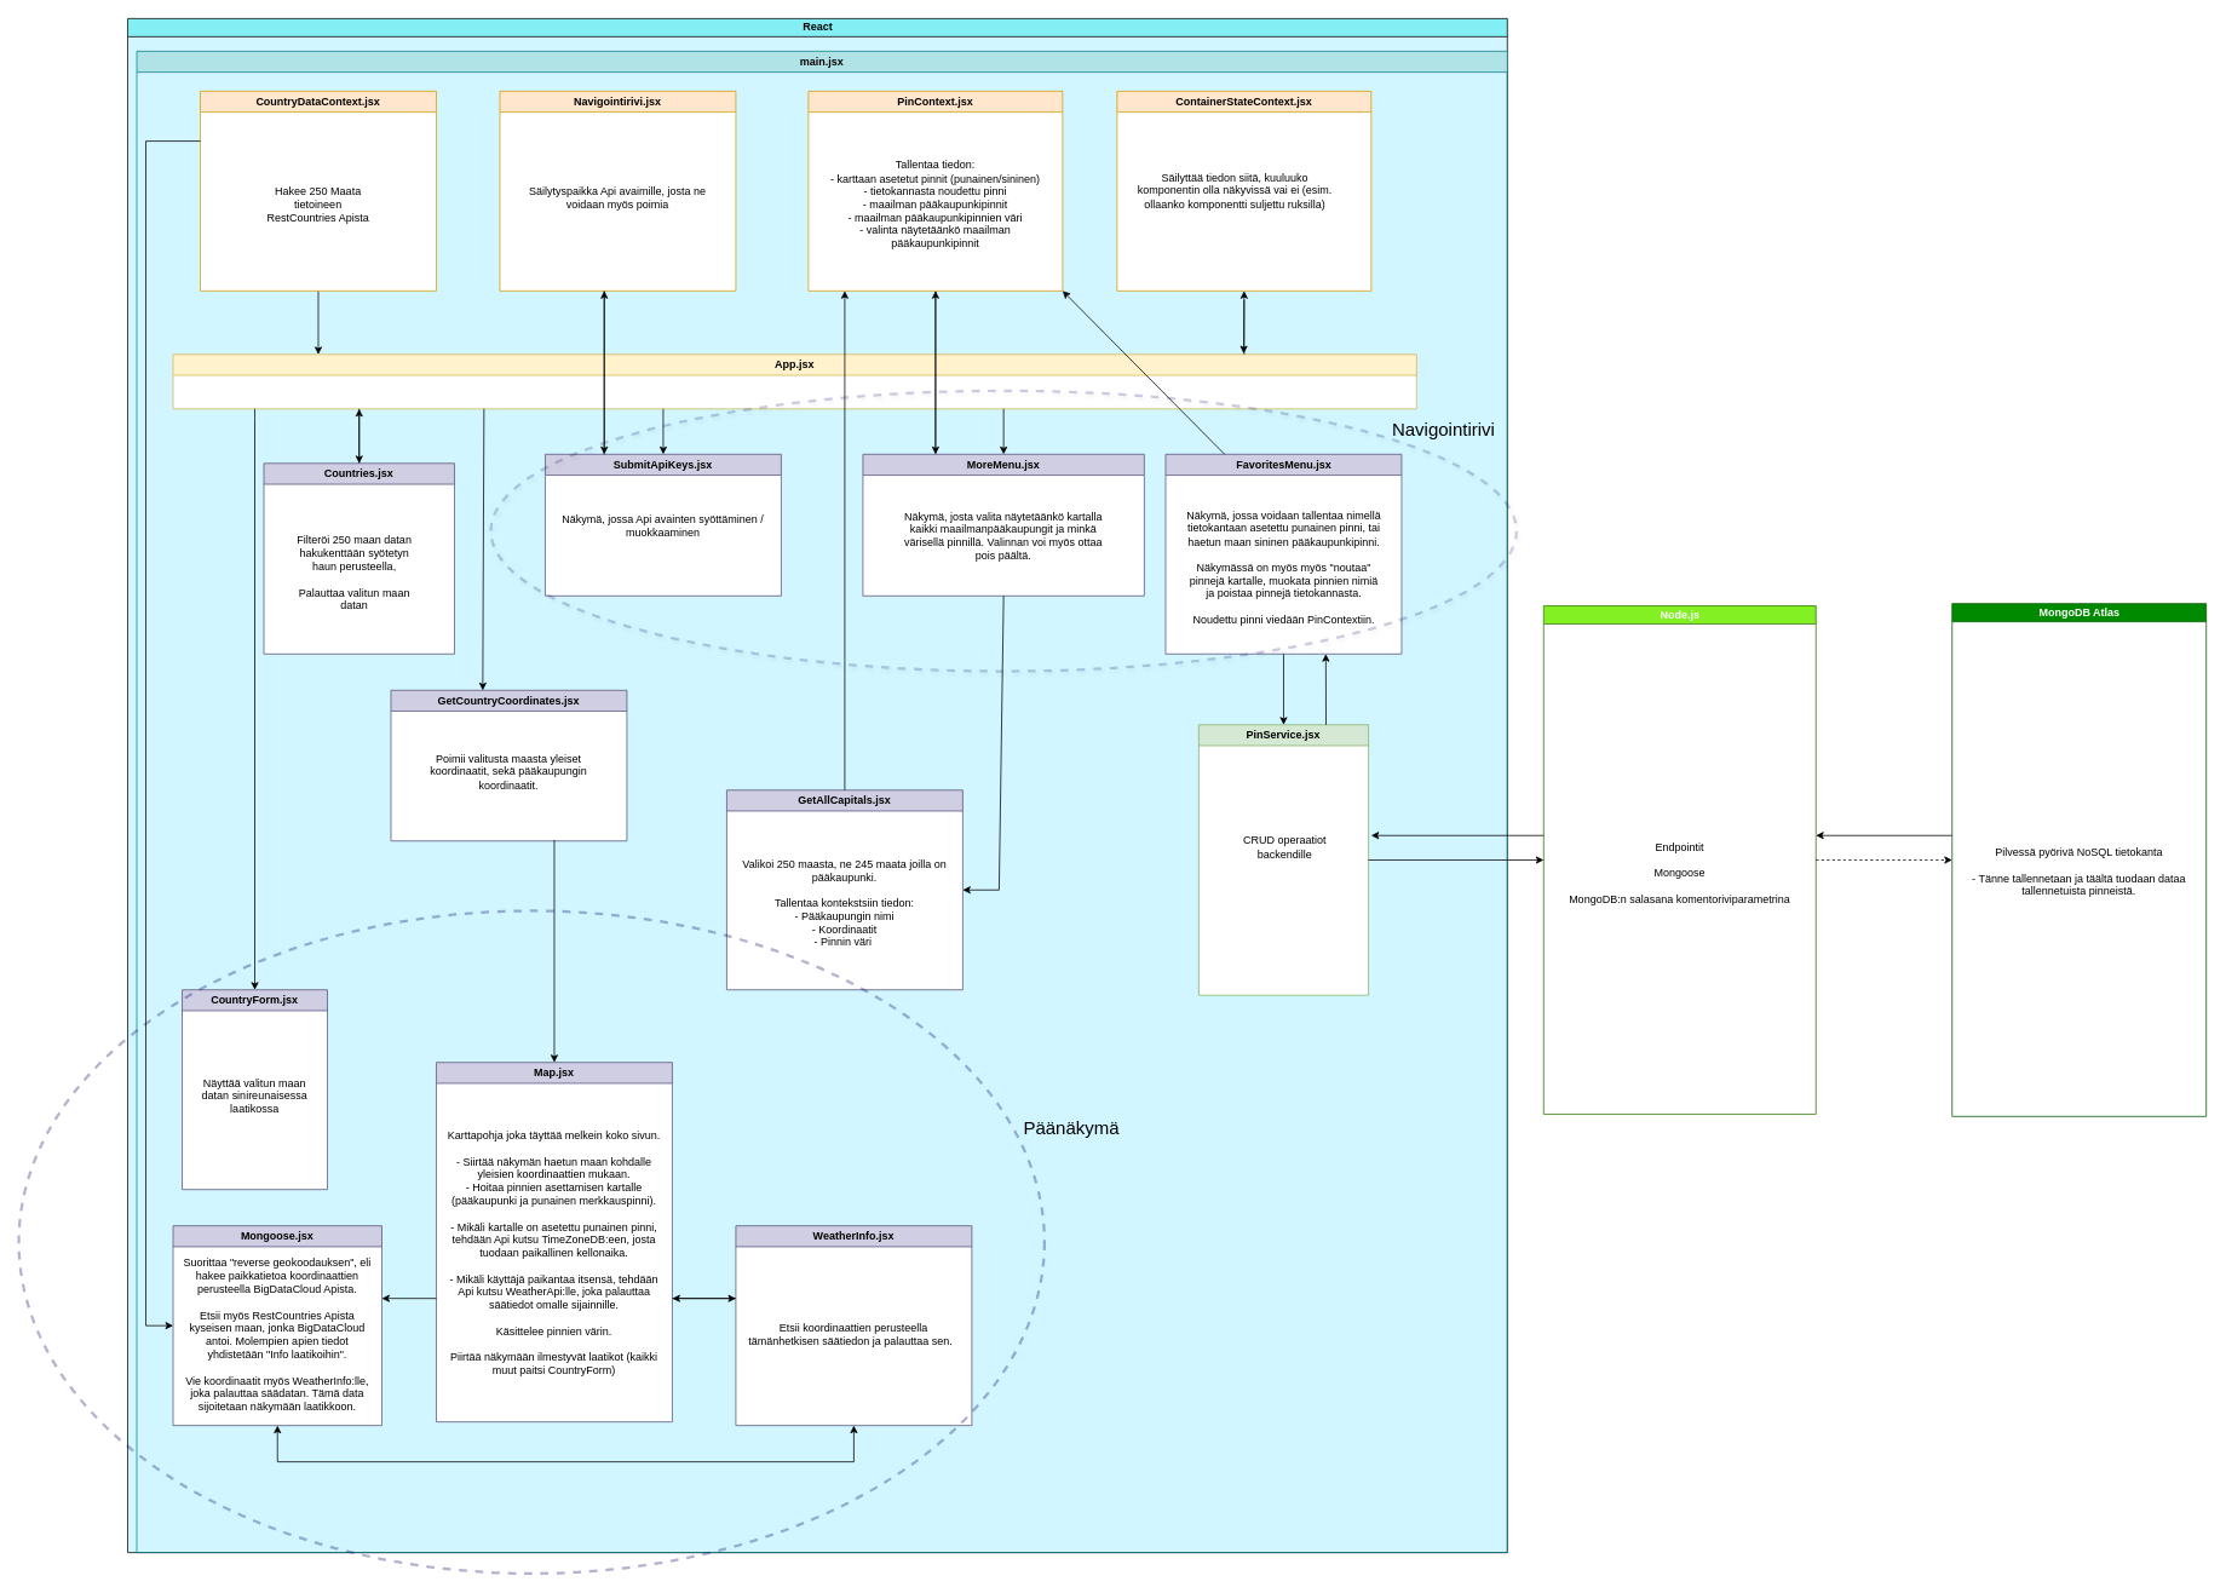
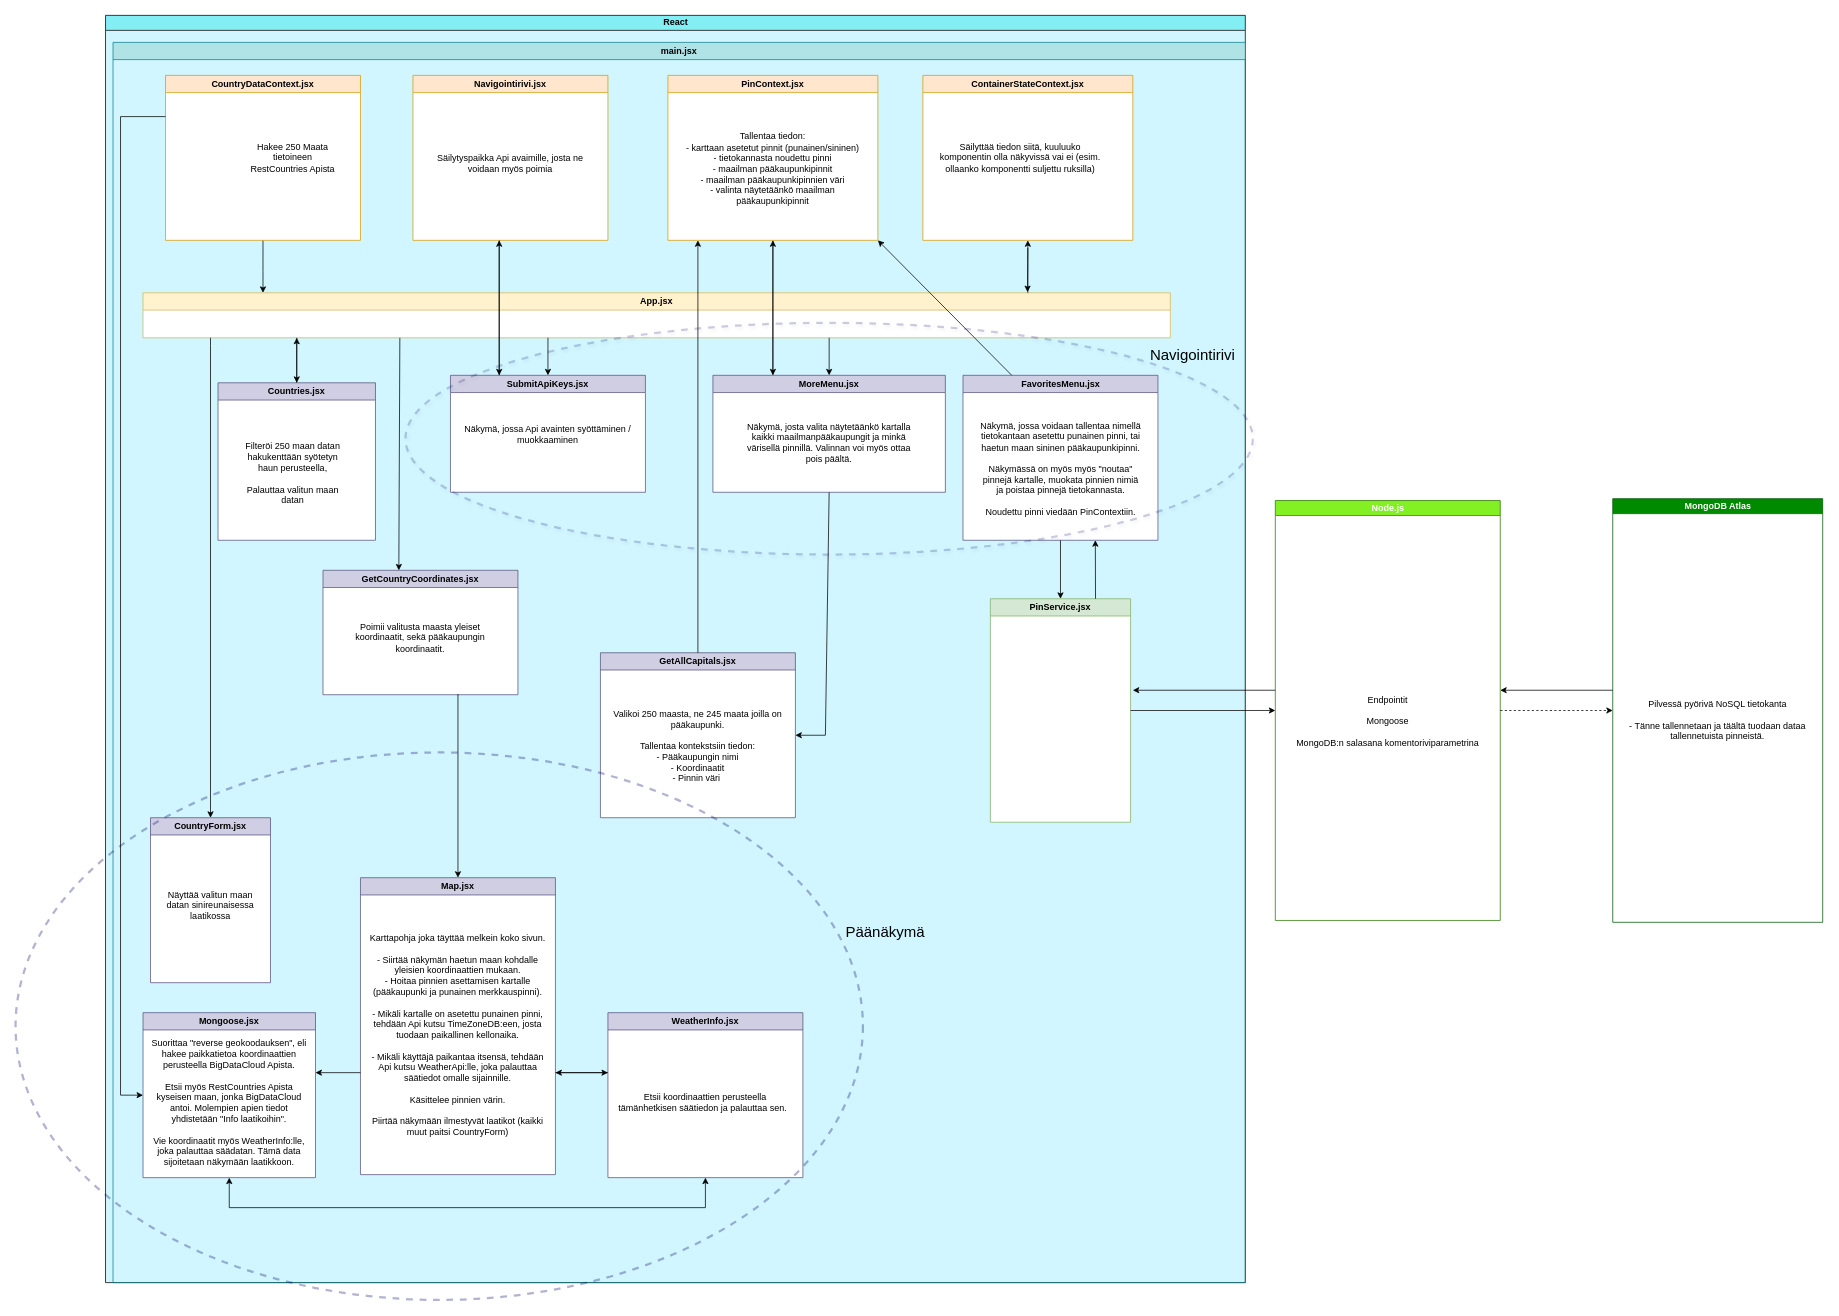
- <mxCell id="58" value="Hakee 250 Maata tietoineen&lt;br&gt;RestCountries Apista" style="text;html=1;strokeColor=none;fillColor=none;align=center;verticalAlign=middle;whiteSpace=wrap;rounded=0;" vertex="1" parent="57"><mxGeometry x="55" y="80" width="150" height="90" as="geometry" /></mxCell>
+ <mxCell id="58" value="Hakee 250 Maata tietoineen&lt;br&gt;RestCountries Apista" style="text;html=1;strokeColor=none;fillColor=none;align=center;verticalAlign=middle;whiteSpace=wrap;rounded=0;" vertex="1" parent="57"><mxGeometry x="95" y="65" width="150" height="90" as="geometry" /></mxCell>
- <mxCell id="30" value="CRUD operaatiot backendille" style="text;html=1;strokeColor=none;fillColor=none;align=center;verticalAlign=middle;whiteSpace=wrap;rounded=0;" vertex="1" parent="29"><mxGeometry x="20" y="60" width="150" height="150" as="geometry" /></mxCell>
